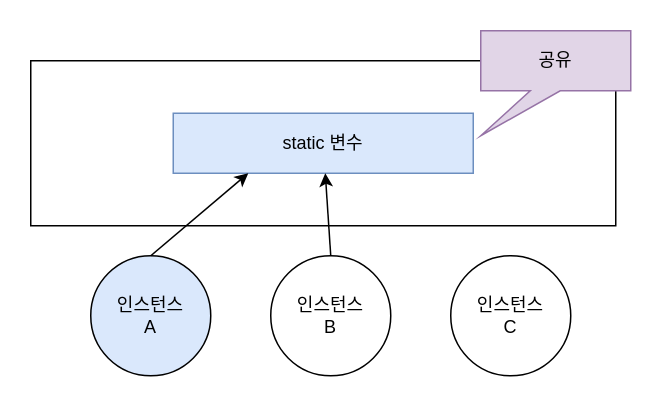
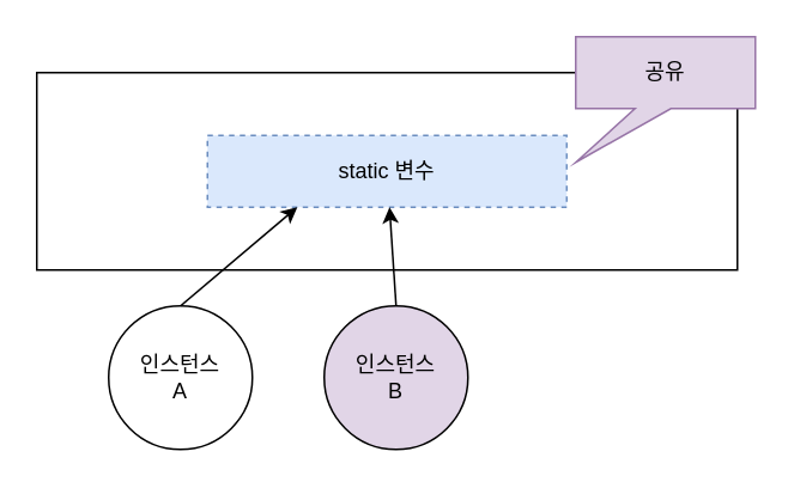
- <mxCell id="3" value="static 변수" style="rounded=0;whiteSpace=wrap;html=1;fillColor=#dae8fc;strokeColor=#6c8ebf;" vertex="1" parent="1"><mxGeometry x="115" y="75" width="200" height="40" as="geometry" /></mxCell>
+ <mxCell id="3" value="static 변수" style="rounded=0;whiteSpace=wrap;html=1;fillColor=#dae8fc;strokeColor=#6c8ebf;dashed=1;" vertex="1" parent="1"><mxGeometry x="115" y="75" width="200" height="40" as="geometry" /></mxCell>
- <mxCell id="4" value="인스턴스&lt;br&gt;A" style="ellipse;whiteSpace=wrap;html=1;aspect=fixed;fillColor=#dae8fc;" vertex="1" parent="1"><mxGeometry x="60" y="170" width="80" height="80" as="geometry" /></mxCell>
+ <mxCell id="4" value="인스턴스&lt;br&gt;A" style="ellipse;whiteSpace=wrap;html=1;aspect=fixed;" vertex="1" parent="1"><mxGeometry x="60" y="170" width="80" height="80" as="geometry" /></mxCell>
- <mxCell id="5" value="인스턴스&lt;br&gt;B" style="ellipse;whiteSpace=wrap;html=1;aspect=fixed;" vertex="1" parent="1"><mxGeometry x="180" y="170" width="80" height="80" as="geometry" /></mxCell>
+ <mxCell id="5" value="인스턴스&lt;br&gt;B" style="ellipse;whiteSpace=wrap;html=1;aspect=fixed;fillColor=#e1d5e7;" vertex="1" parent="1"><mxGeometry x="180" y="170" width="80" height="80" as="geometry" /></mxCell>
- <mxCell id="6" value="인스턴스&lt;br&gt;C" style="ellipse;whiteSpace=wrap;html=1;aspect=fixed;" vertex="1" parent="1"><mxGeometry x="300" y="170" width="80" height="80" as="geometry" /></mxCell>
